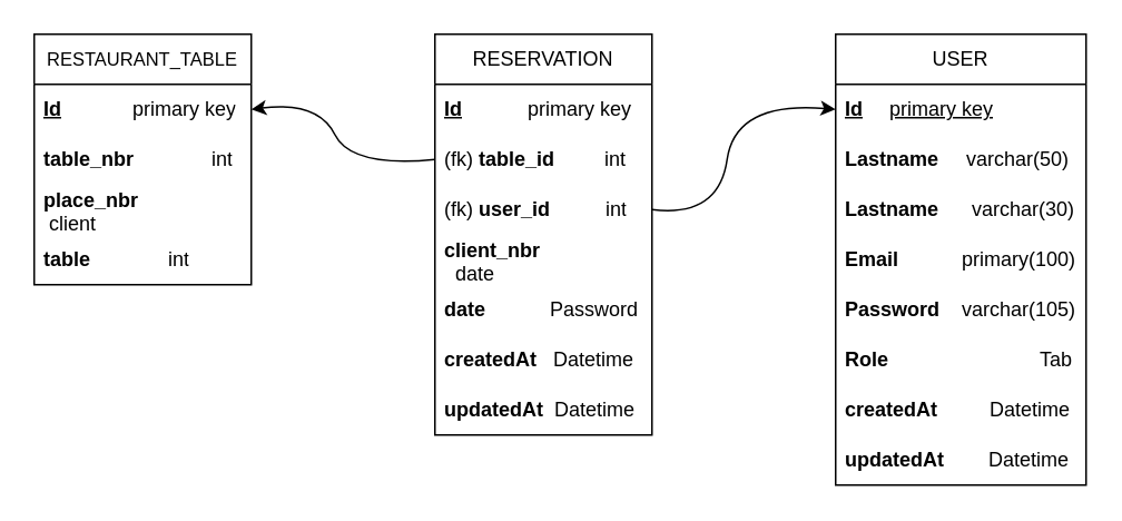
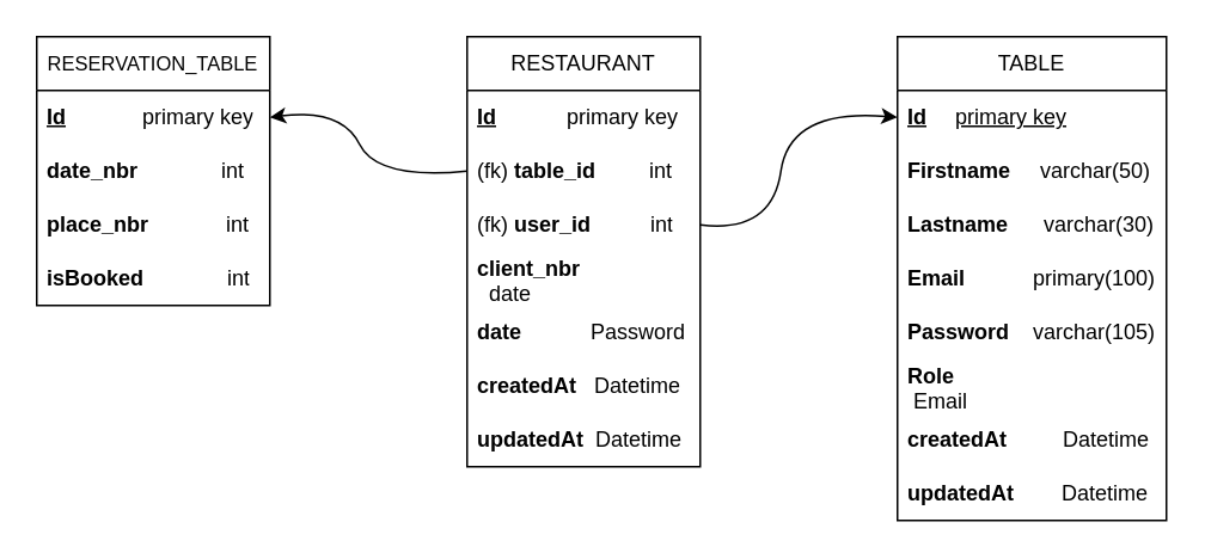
- <mxCell id="2" value="&lt;span style=&quot;font-size: 11px;&quot;&gt;RESTAURANT_TABLE&lt;/span&gt;" style="swimlane;fontStyle=0;childLayout=stackLayout;horizontal=1;startSize=30;horizontalStack=0;resizeParent=1;resizeParentMax=0;resizeLast=0;collapsible=1;marginBottom=0;whiteSpace=wrap;html=1;" parent="1" vertex="1"><mxGeometry x="20" y="20" width="130" height="150" as="geometry" /></mxCell>
+ <mxCell id="2" value="&lt;span style=&quot;font-size: 11px;&quot;&gt;RESERVATION_TABLE&lt;/span&gt;" style="swimlane;fontStyle=0;childLayout=stackLayout;horizontal=1;startSize=30;horizontalStack=0;resizeParent=1;resizeParentMax=0;resizeLast=0;collapsible=1;marginBottom=0;whiteSpace=wrap;html=1;" parent="1" vertex="1"><mxGeometry x="20" y="20" width="130" height="150" as="geometry" /></mxCell>
- <mxCell id="16" value="RESERVATION" style="swimlane;fontStyle=0;childLayout=stackLayout;horizontal=1;startSize=30;horizontalStack=0;resizeParent=1;resizeParentMax=0;resizeLast=0;collapsible=1;marginBottom=0;whiteSpace=wrap;html=1;" parent="1" vertex="1"><mxGeometry x="260" y="20" width="130" height="240" as="geometry" /></mxCell>
+ <mxCell id="16" value="RESTAURANT" style="swimlane;fontStyle=0;childLayout=stackLayout;horizontal=1;startSize=30;horizontalStack=0;resizeParent=1;resizeParentMax=0;resizeLast=0;collapsible=1;marginBottom=0;whiteSpace=wrap;html=1;" parent="1" vertex="1"><mxGeometry x="260" y="20" width="130" height="240" as="geometry" /></mxCell>
- <mxCell id="7" value="USER" style="swimlane;fontStyle=0;childLayout=stackLayout;horizontal=1;startSize=30;horizontalStack=0;resizeParent=1;resizeParentMax=0;resizeLast=0;collapsible=1;marginBottom=0;whiteSpace=wrap;html=1;" parent="1" vertex="1"><mxGeometry x="500" y="20" width="150" height="270" as="geometry" /></mxCell>
+ <mxCell id="7" value="TABLE" style="swimlane;fontStyle=0;childLayout=stackLayout;horizontal=1;startSize=30;horizontalStack=0;resizeParent=1;resizeParentMax=0;resizeLast=0;collapsible=1;marginBottom=0;whiteSpace=wrap;html=1;" parent="1" vertex="1"><mxGeometry x="500" y="20" width="150" height="270" as="geometry" /></mxCell>
- <mxCell id="4" value="&lt;b&gt;table_nbr&amp;nbsp; &amp;nbsp; &amp;nbsp; &amp;nbsp; &amp;nbsp; &amp;nbsp; &amp;nbsp; &lt;/b&gt;int" style="text;strokeColor=none;fillColor=none;align=left;verticalAlign=middle;spacingLeft=4;spacingRight=4;overflow=hidden;points=[[0,0.5],[1,0.5]];portConstraint=eastwest;rotatable=0;whiteSpace=wrap;html=1;" parent="2" vertex="1"><mxGeometry y="60" width="130" height="30" as="geometry" /></mxCell>
+ <mxCell id="4" value="&lt;b&gt;date_nbr&amp;nbsp; &amp;nbsp; &amp;nbsp; &amp;nbsp; &amp;nbsp; &amp;nbsp; &amp;nbsp; &lt;/b&gt;int" style="text;strokeColor=none;fillColor=none;align=left;verticalAlign=middle;spacingLeft=4;spacingRight=4;overflow=hidden;points=[[0,0.5],[1,0.5]];portConstraint=eastwest;rotatable=0;whiteSpace=wrap;html=1;" parent="2" vertex="1"><mxGeometry y="60" width="130" height="30" as="geometry" /></mxCell>
- <mxCell id="9" value="&lt;b&gt;Lastname&amp;nbsp; &amp;nbsp; &amp;nbsp;&lt;/b&gt;varchar(50)" style="text;strokeColor=none;fillColor=none;align=left;verticalAlign=middle;spacingLeft=4;spacingRight=4;overflow=hidden;points=[[0,0.5],[1,0.5]];portConstraint=eastwest;rotatable=0;whiteSpace=wrap;html=1;" parent="7" vertex="1"><mxGeometry y="60" width="150" height="30" as="geometry" /></mxCell>
+ <mxCell id="9" value="&lt;b&gt;Firstname&amp;nbsp; &amp;nbsp; &amp;nbsp;&lt;/b&gt;varchar(50)" style="text;strokeColor=none;fillColor=none;align=left;verticalAlign=middle;spacingLeft=4;spacingRight=4;overflow=hidden;points=[[0,0.5],[1,0.5]];portConstraint=eastwest;rotatable=0;whiteSpace=wrap;html=1;" parent="7" vertex="1"><mxGeometry y="60" width="150" height="30" as="geometry" /></mxCell>
- <mxCell id="5" value="&lt;b&gt;place_nbr&amp;nbsp; &amp;nbsp; &amp;nbsp; &amp;nbsp; &amp;nbsp; &amp;nbsp; &amp;nbsp;&lt;/b&gt;client" style="text;strokeColor=none;fillColor=none;align=left;verticalAlign=middle;spacingLeft=4;spacingRight=4;overflow=hidden;points=[[0,0.5],[1,0.5]];portConstraint=eastwest;rotatable=0;whiteSpace=wrap;html=1;" parent="2" vertex="1"><mxGeometry y="90" width="130" height="30" as="geometry" /></mxCell>
+ <mxCell id="5" value="&lt;b&gt;place_nbr&amp;nbsp; &amp;nbsp; &amp;nbsp; &amp;nbsp; &amp;nbsp; &amp;nbsp; &amp;nbsp;&lt;/b&gt;int" style="text;strokeColor=none;fillColor=none;align=left;verticalAlign=middle;spacingLeft=4;spacingRight=4;overflow=hidden;points=[[0,0.5],[1,0.5]];portConstraint=eastwest;rotatable=0;whiteSpace=wrap;html=1;" parent="2" vertex="1"><mxGeometry y="90" width="130" height="30" as="geometry" /></mxCell>
- <mxCell id="6" value="&lt;b&gt;table&amp;nbsp; &amp;nbsp; &amp;nbsp; &amp;nbsp; &amp;nbsp; &amp;nbsp; &amp;nbsp; &lt;/b&gt;int" style="text;strokeColor=none;fillColor=none;align=left;verticalAlign=middle;spacingLeft=4;spacingRight=4;overflow=hidden;points=[[0,0.5],[1,0.5]];portConstraint=eastwest;rotatable=0;whiteSpace=wrap;html=1;" parent="2" vertex="1"><mxGeometry y="120" width="130" height="30" as="geometry" /></mxCell>
+ <mxCell id="6" value="&lt;b&gt;isBooked&amp;nbsp; &amp;nbsp; &amp;nbsp; &amp;nbsp; &amp;nbsp; &amp;nbsp; &amp;nbsp; &lt;/b&gt;int" style="text;strokeColor=none;fillColor=none;align=left;verticalAlign=middle;spacingLeft=4;spacingRight=4;overflow=hidden;points=[[0,0.5],[1,0.5]];portConstraint=eastwest;rotatable=0;whiteSpace=wrap;html=1;" parent="2" vertex="1"><mxGeometry y="120" width="130" height="30" as="geometry" /></mxCell>
- <mxCell id="13" value="&lt;b&gt;Role&lt;span style=&quot;white-space: pre;&quot;&gt;&#09;&lt;/span&gt;&lt;span style=&quot;white-space: pre;&quot;&gt;&#09;&lt;/span&gt;&amp;nbsp; &amp;nbsp; &amp;nbsp; &amp;nbsp; &amp;nbsp; &amp;nbsp;&lt;/b&gt;Tab" style="text;strokeColor=none;fillColor=none;align=left;verticalAlign=middle;spacingLeft=4;spacingRight=4;overflow=hidden;points=[[0,0.5],[1,0.5]];portConstraint=eastwest;rotatable=0;whiteSpace=wrap;html=1;" parent="7" vertex="1"><mxGeometry y="180" width="150" height="30" as="geometry" /></mxCell>
+ <mxCell id="13" value="&lt;b&gt;Role&lt;span style=&quot;white-space: pre;&quot;&gt;&#09;&lt;/span&gt;&lt;span style=&quot;white-space: pre;&quot;&gt;&#09;&lt;/span&gt;&amp;nbsp; &amp;nbsp; &amp;nbsp; &amp;nbsp; &amp;nbsp; &amp;nbsp;&lt;/b&gt;Email" style="text;strokeColor=none;fillColor=none;align=left;verticalAlign=middle;spacingLeft=4;spacingRight=4;overflow=hidden;points=[[0,0.5],[1,0.5]];portConstraint=eastwest;rotatable=0;whiteSpace=wrap;html=1;" parent="7" vertex="1"><mxGeometry y="180" width="150" height="30" as="geometry" /></mxCell>
